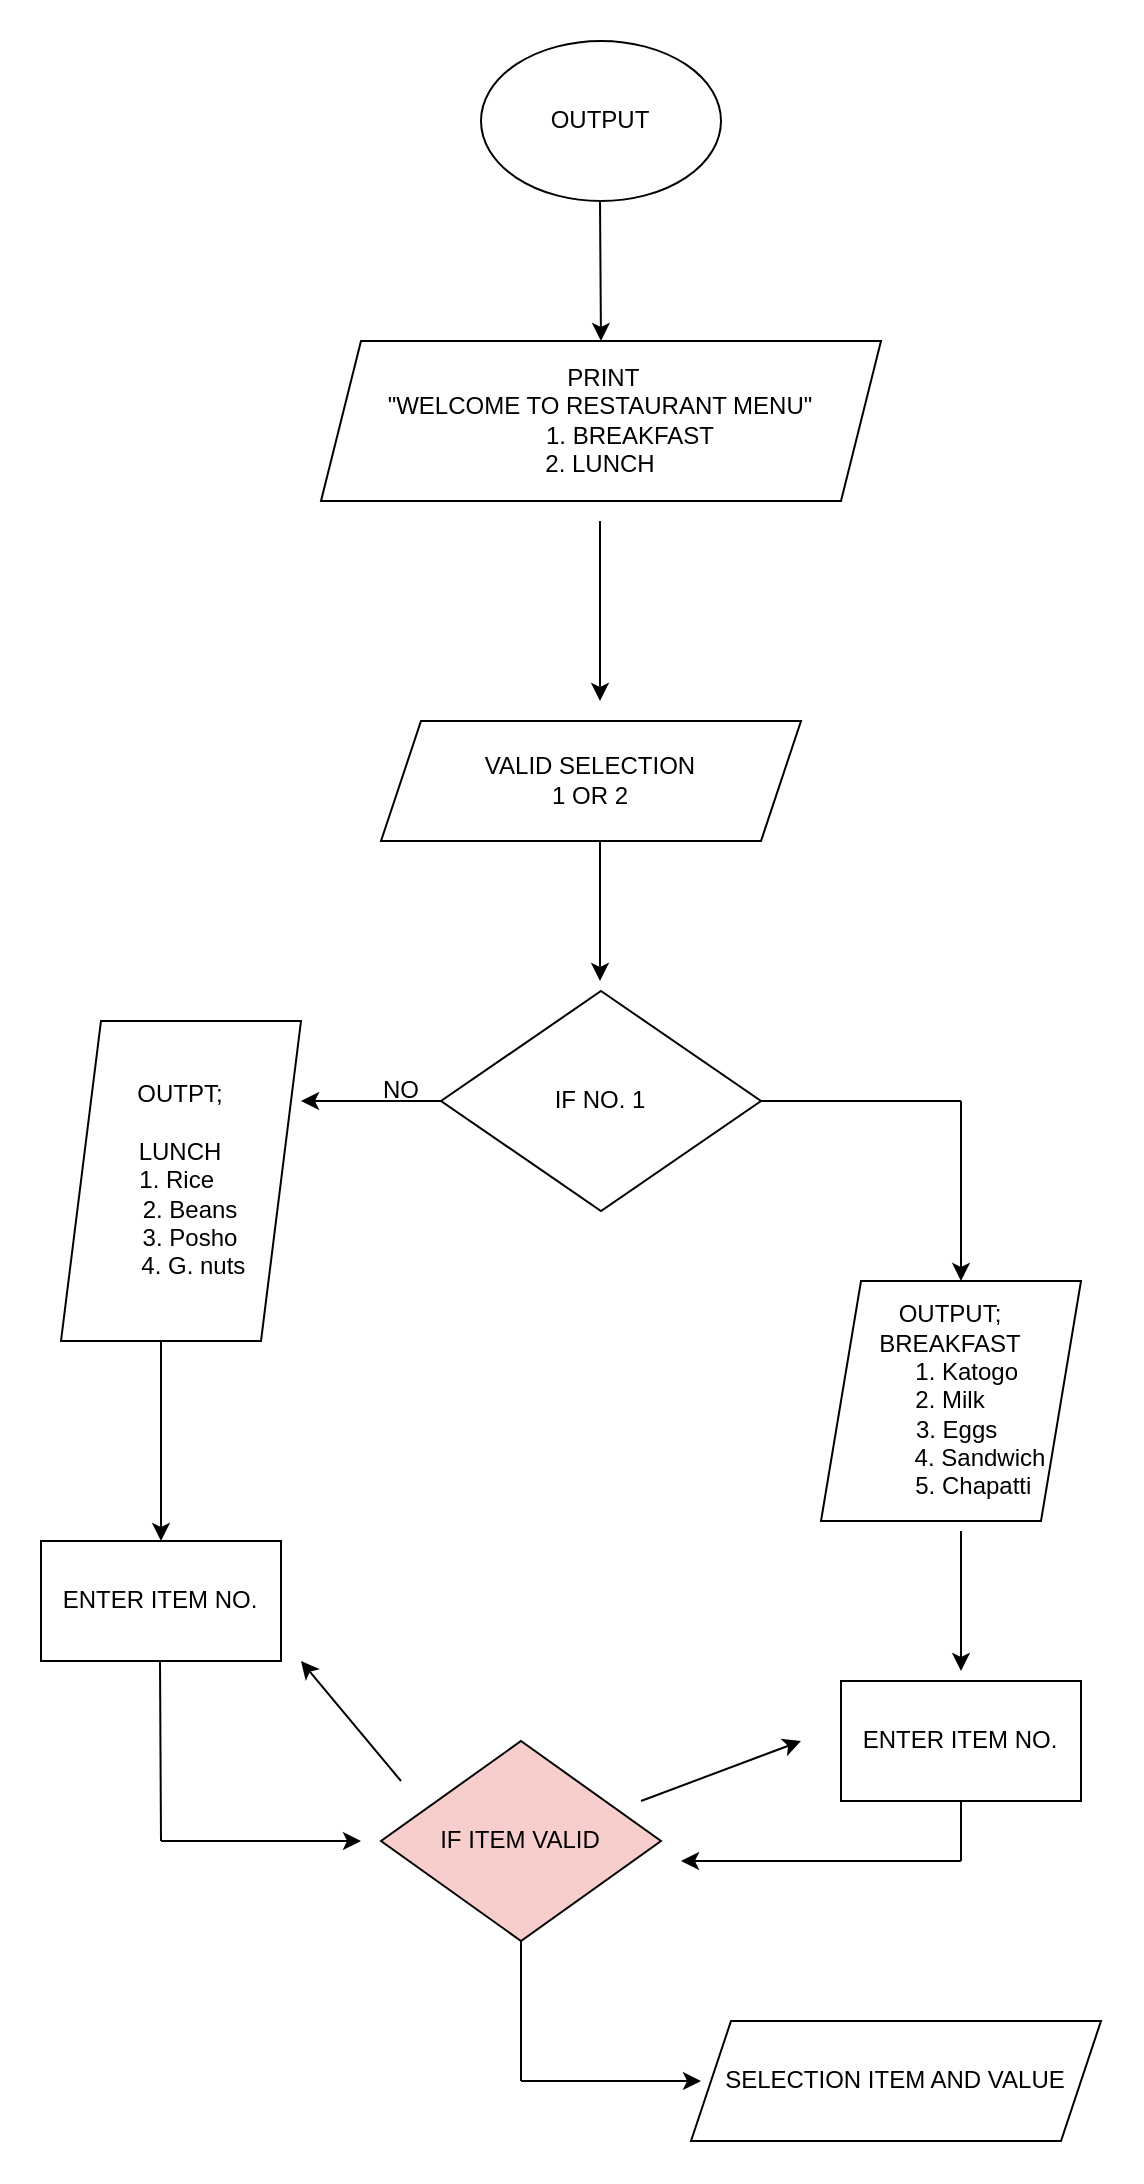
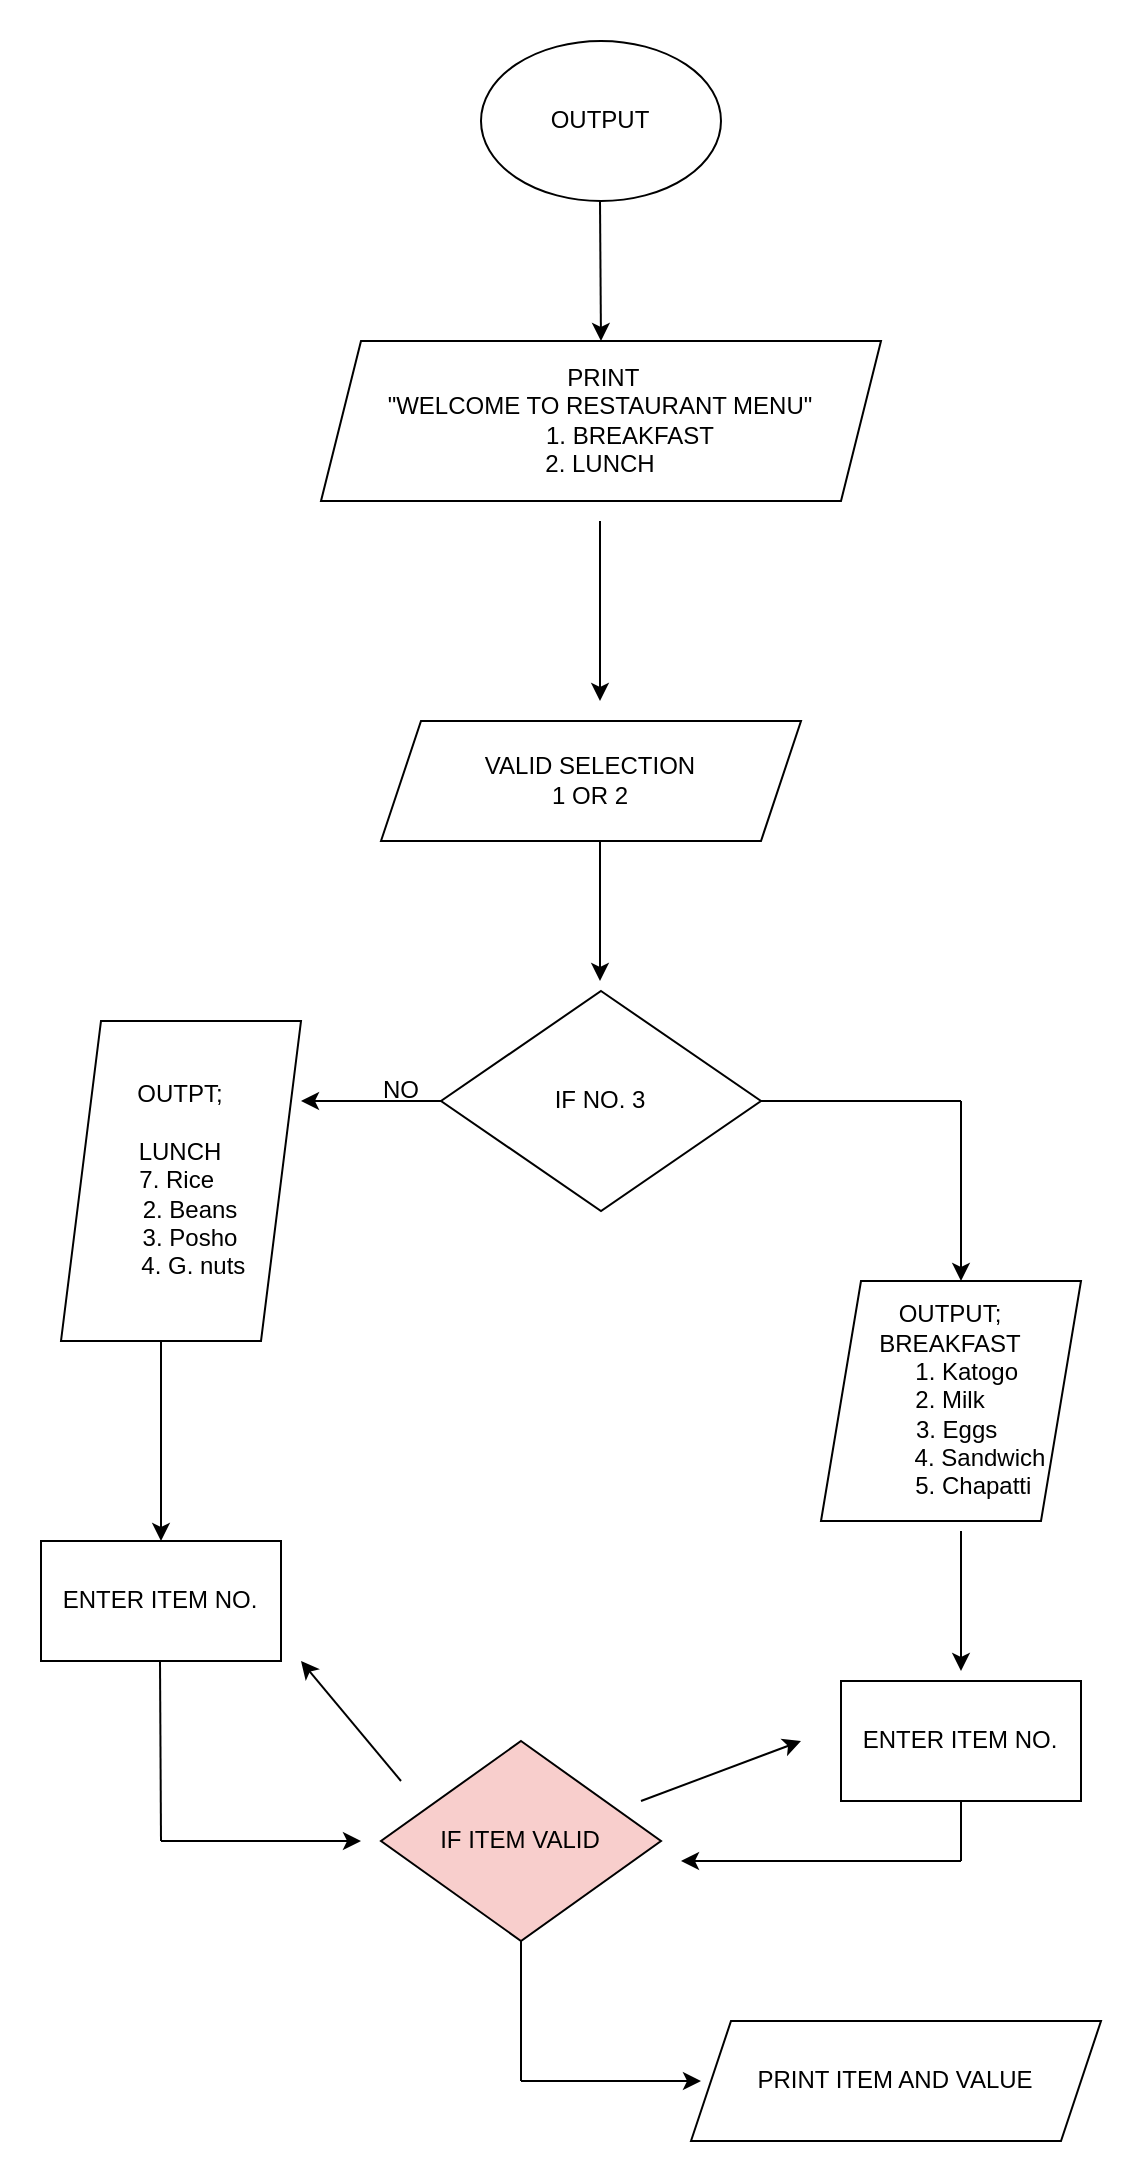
- <mxCell id="8" value="IF NO. 1" style="rhombus;whiteSpace=wrap;html=1;" vertex="1" parent="1"><mxGeometry x="220" y="495" width="160" height="110" as="geometry" /></mxCell>
+ <mxCell id="8" value="IF NO. 3" style="rhombus;whiteSpace=wrap;html=1;" vertex="1" parent="1"><mxGeometry x="220" y="495" width="160" height="110" as="geometry" /></mxCell>
- <mxCell id="14" value="&lt;div&gt;OUTPT;&lt;/div&gt;&lt;div&gt;&lt;br&gt;&lt;/div&gt;LUNCH&lt;div&gt;1. Rice&amp;nbsp;&lt;/div&gt;&lt;div&gt;&amp;nbsp; &amp;nbsp;2. Beans&lt;/div&gt;&lt;div&gt;&amp;nbsp; &amp;nbsp; 3. Posho&amp;nbsp;&lt;/div&gt;&lt;div&gt;&amp;nbsp; &amp;nbsp; &amp;nbsp;4. G. nuts&amp;nbsp;&lt;/div&gt;" style="shape=parallelogram;perimeter=parallelogramPerimeter;whiteSpace=wrap;html=1;fixedSize=1;" vertex="1" parent="1"><mxGeometry x="30" y="510" width="120" height="160" as="geometry" /></mxCell>
+ <mxCell id="14" value="&lt;div&gt;OUTPT;&lt;/div&gt;&lt;div&gt;&lt;br&gt;&lt;/div&gt;LUNCH&lt;div&gt;7. Rice&amp;nbsp;&lt;/div&gt;&lt;div&gt;&amp;nbsp; &amp;nbsp;2. Beans&lt;/div&gt;&lt;div&gt;&amp;nbsp; &amp;nbsp; 3. Posho&amp;nbsp;&lt;/div&gt;&lt;div&gt;&amp;nbsp; &amp;nbsp; &amp;nbsp;4. G. nuts&amp;nbsp;&lt;/div&gt;" style="shape=parallelogram;perimeter=parallelogramPerimeter;whiteSpace=wrap;html=1;fixedSize=1;" vertex="1" parent="1"><mxGeometry x="30" y="510" width="120" height="160" as="geometry" /></mxCell>
- <mxCell id="26" value="SELECTION ITEM AND VALUE" style="shape=parallelogram;perimeter=parallelogramPerimeter;whiteSpace=wrap;html=1;fixedSize=1;" vertex="1" parent="1"><mxGeometry x="345" y="1010" width="205" height="60" as="geometry" /></mxCell>
+ <mxCell id="26" value="PRINT ITEM AND VALUE" style="shape=parallelogram;perimeter=parallelogramPerimeter;whiteSpace=wrap;html=1;fixedSize=1;" vertex="1" parent="1"><mxGeometry x="345" y="1010" width="205" height="60" as="geometry" /></mxCell>
